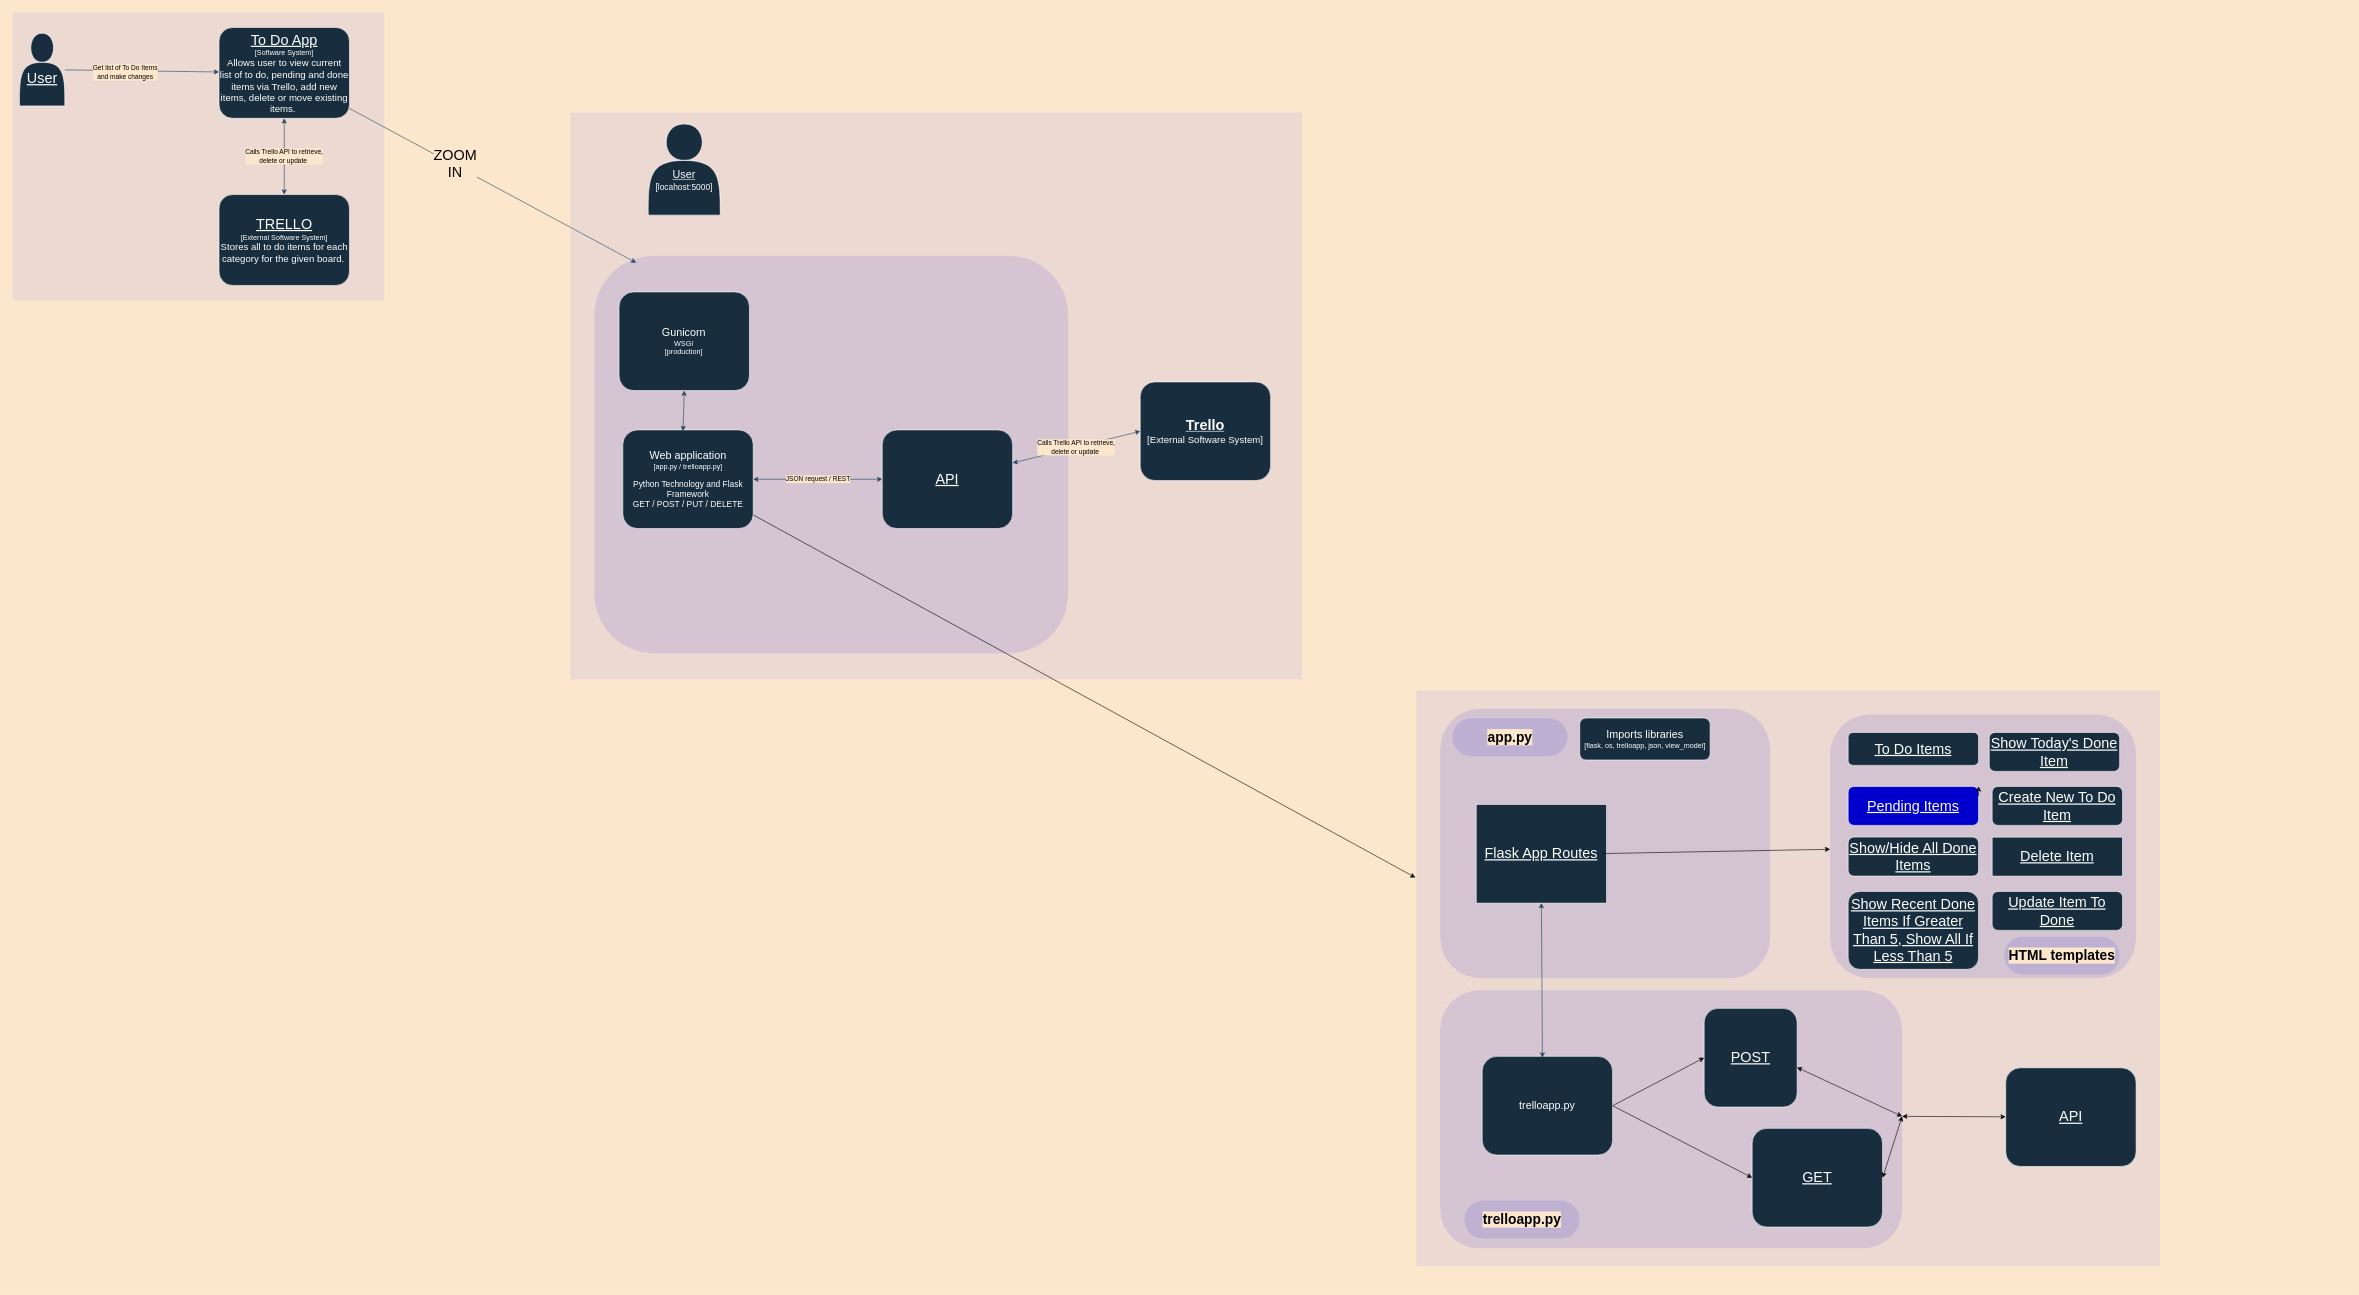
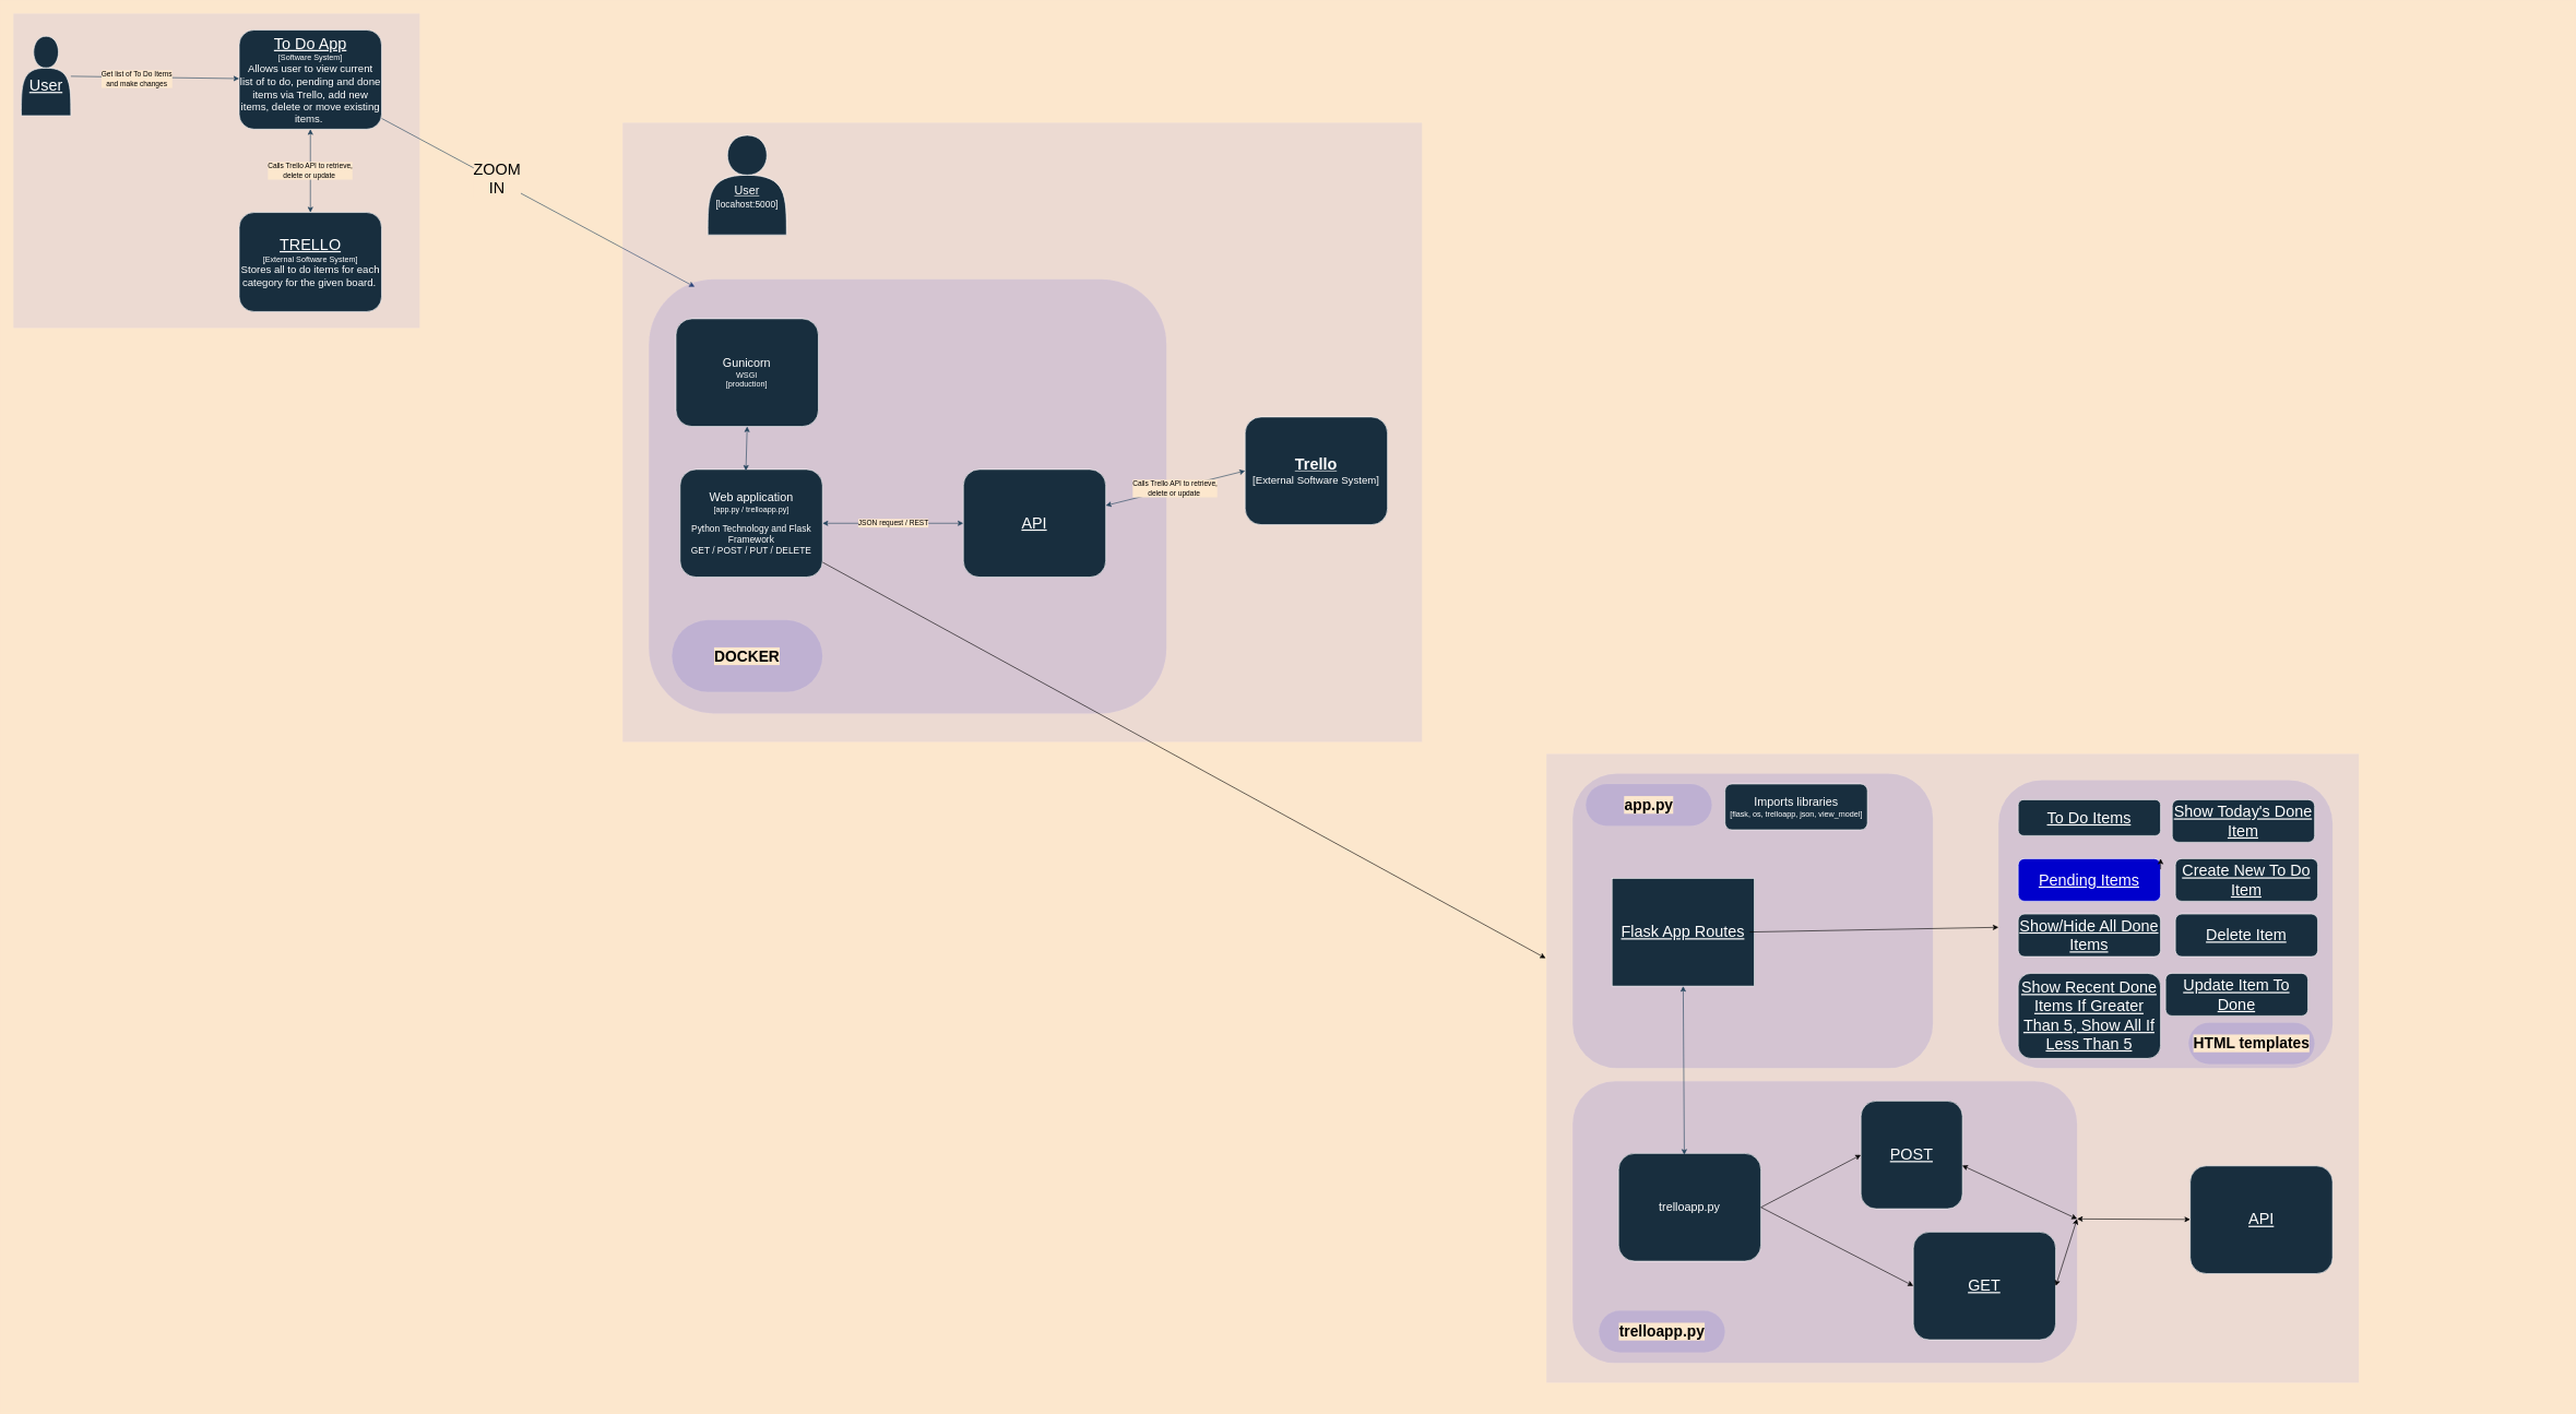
+ <mxCell id="56" value="&lt;font style=&quot;font-size: 23px&quot; color=&quot;#000000&quot;&gt;&lt;b&gt;DOCKER&lt;/b&gt;&lt;/font&gt;" style="rounded=1;whiteSpace=wrap;html=1;labelBackgroundColor=#FCE7CD;strokeColor=#FFFFFF;fillColor=#0000CC;gradientColor=none;fontColor=#FFFFFF;opacity=10;arcSize=50;" parent="47" vertex="1"><mxGeometry x="25" y="770" width="230" height="110" as="geometry" /></mxCell>
- <mxCell id="32" value="&lt;font&gt;&lt;span style=&quot;font-size: 24px&quot;&gt;&lt;u&gt;Delete Item&lt;/u&gt;&lt;/span&gt;&lt;br&gt;&lt;/font&gt;" style="whiteSpace=wrap;html=1;fillColor=#182E3E;strokeColor=#FFFFFF;fontColor=#FFFFFF;rounded=0;" vertex="1" parent="22"><mxGeometry x="270" y="204.54" width="217.42" height="65" as="geometry" /></mxCell>
+ <mxCell id="32" value="&lt;font&gt;&lt;span style=&quot;font-size: 24px&quot;&gt;&lt;u&gt;Delete Item&lt;/u&gt;&lt;/span&gt;&lt;br&gt;&lt;/font&gt;" style="whiteSpace=wrap;html=1;fillColor=#182E3E;strokeColor=#FFFFFF;fontColor=#FFFFFF;rounded=1;" vertex="1" parent="22"><mxGeometry x="270" y="204.54" width="217.42" height="65" as="geometry" /></mxCell>
- <mxCell id="33" value="&lt;font&gt;&lt;span style=&quot;font-size: 24px&quot;&gt;&lt;u&gt;Update Item To Done&lt;/u&gt;&lt;/span&gt;&lt;br&gt;&lt;/font&gt;" style="whiteSpace=wrap;html=1;fillColor=#182E3E;strokeColor=#FFFFFF;fontColor=#FFFFFF;rounded=1;" vertex="1" parent="22"><mxGeometry x="270" y="295" width="217.42" height="65" as="geometry" /></mxCell>
+ <mxCell id="33" value="&lt;font&gt;&lt;span style=&quot;font-size: 24px&quot;&gt;&lt;u&gt;Update Item To Done&lt;/u&gt;&lt;/span&gt;&lt;br&gt;&lt;/font&gt;" style="whiteSpace=wrap;html=1;fillColor=#182E3E;strokeColor=#FFFFFF;fontColor=#FFFFFF;rounded=1;" vertex="1" parent="22"><mxGeometry x="255" y="295" width="217.42" height="65" as="geometry" /></mxCell>
